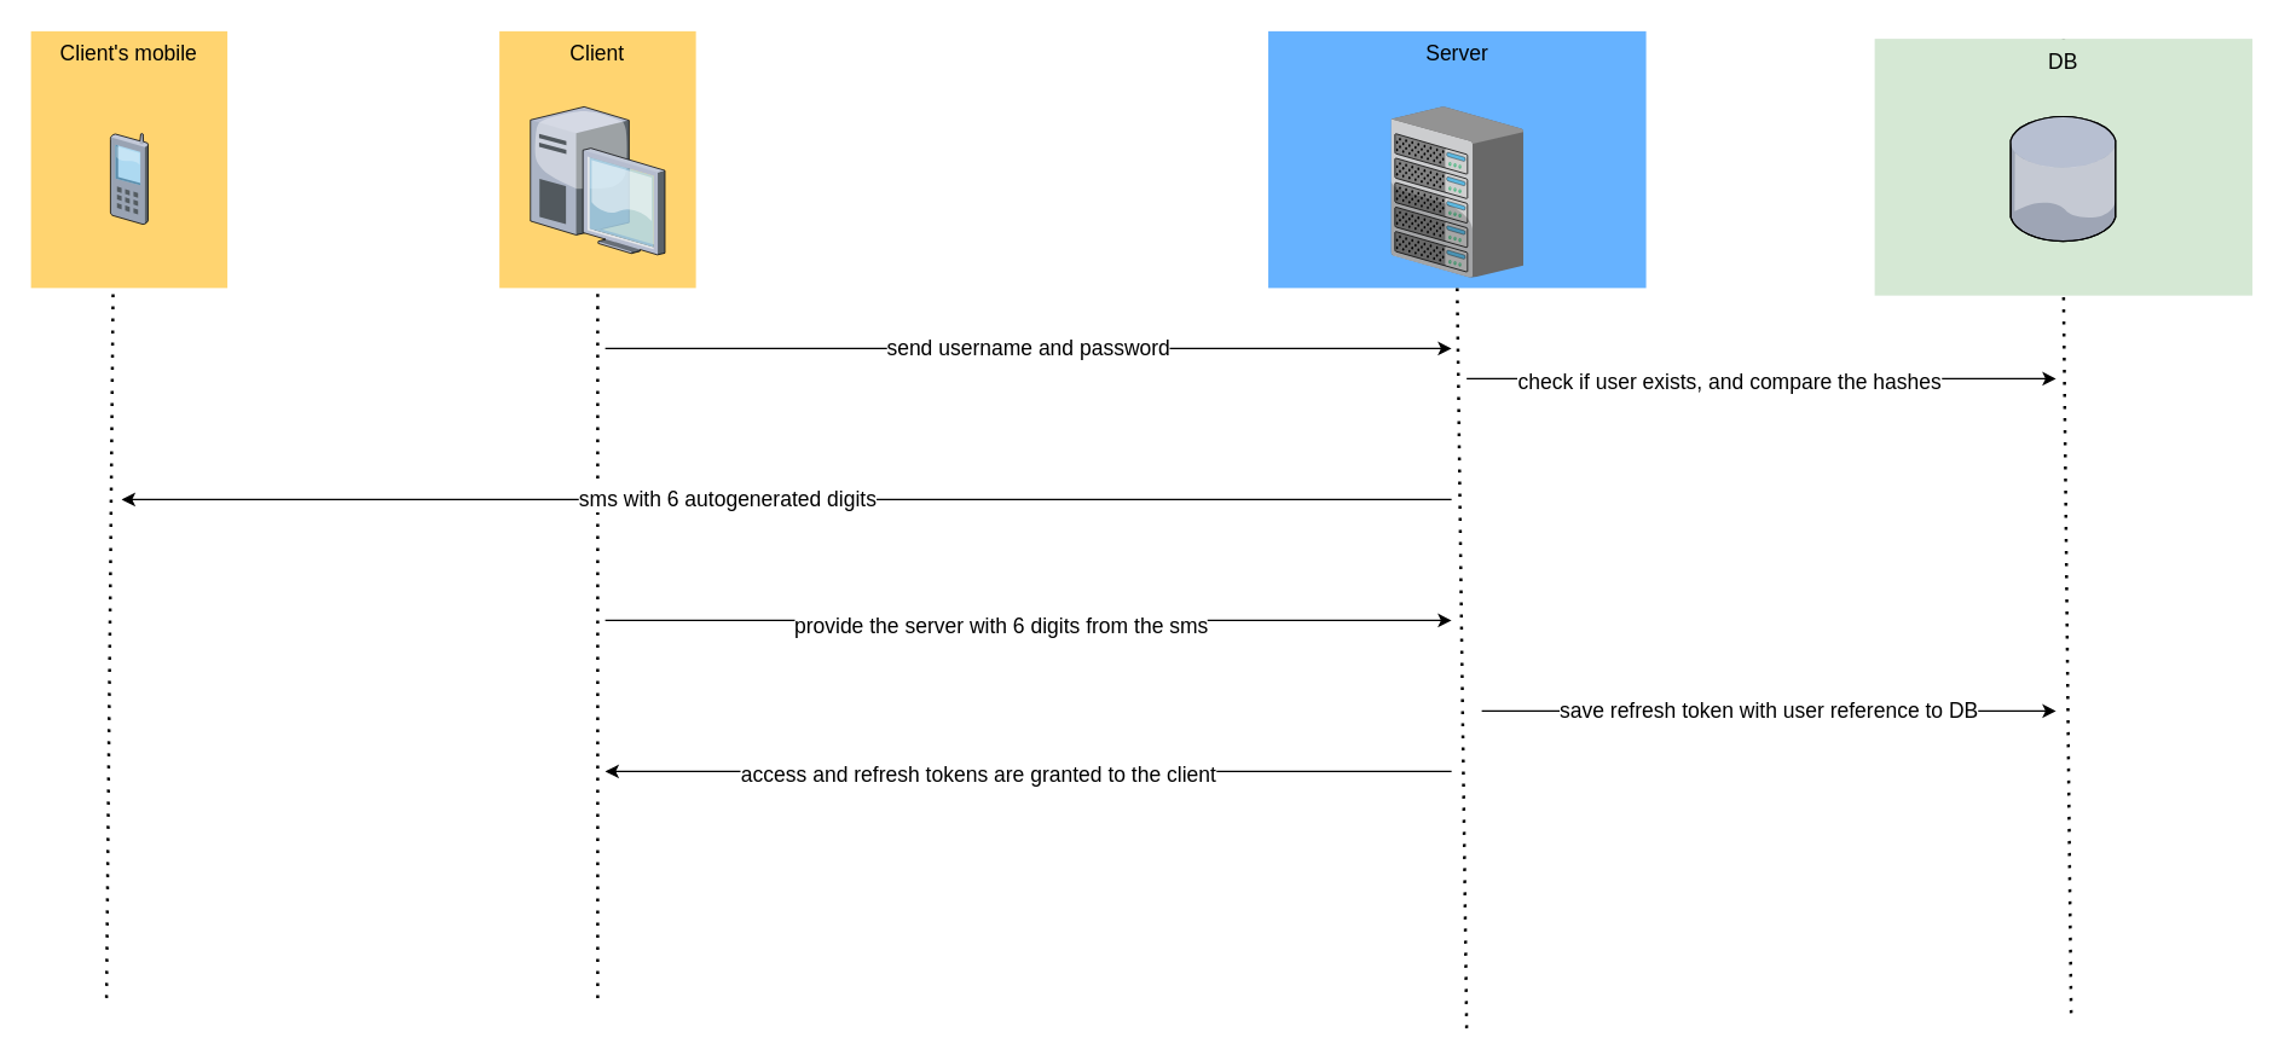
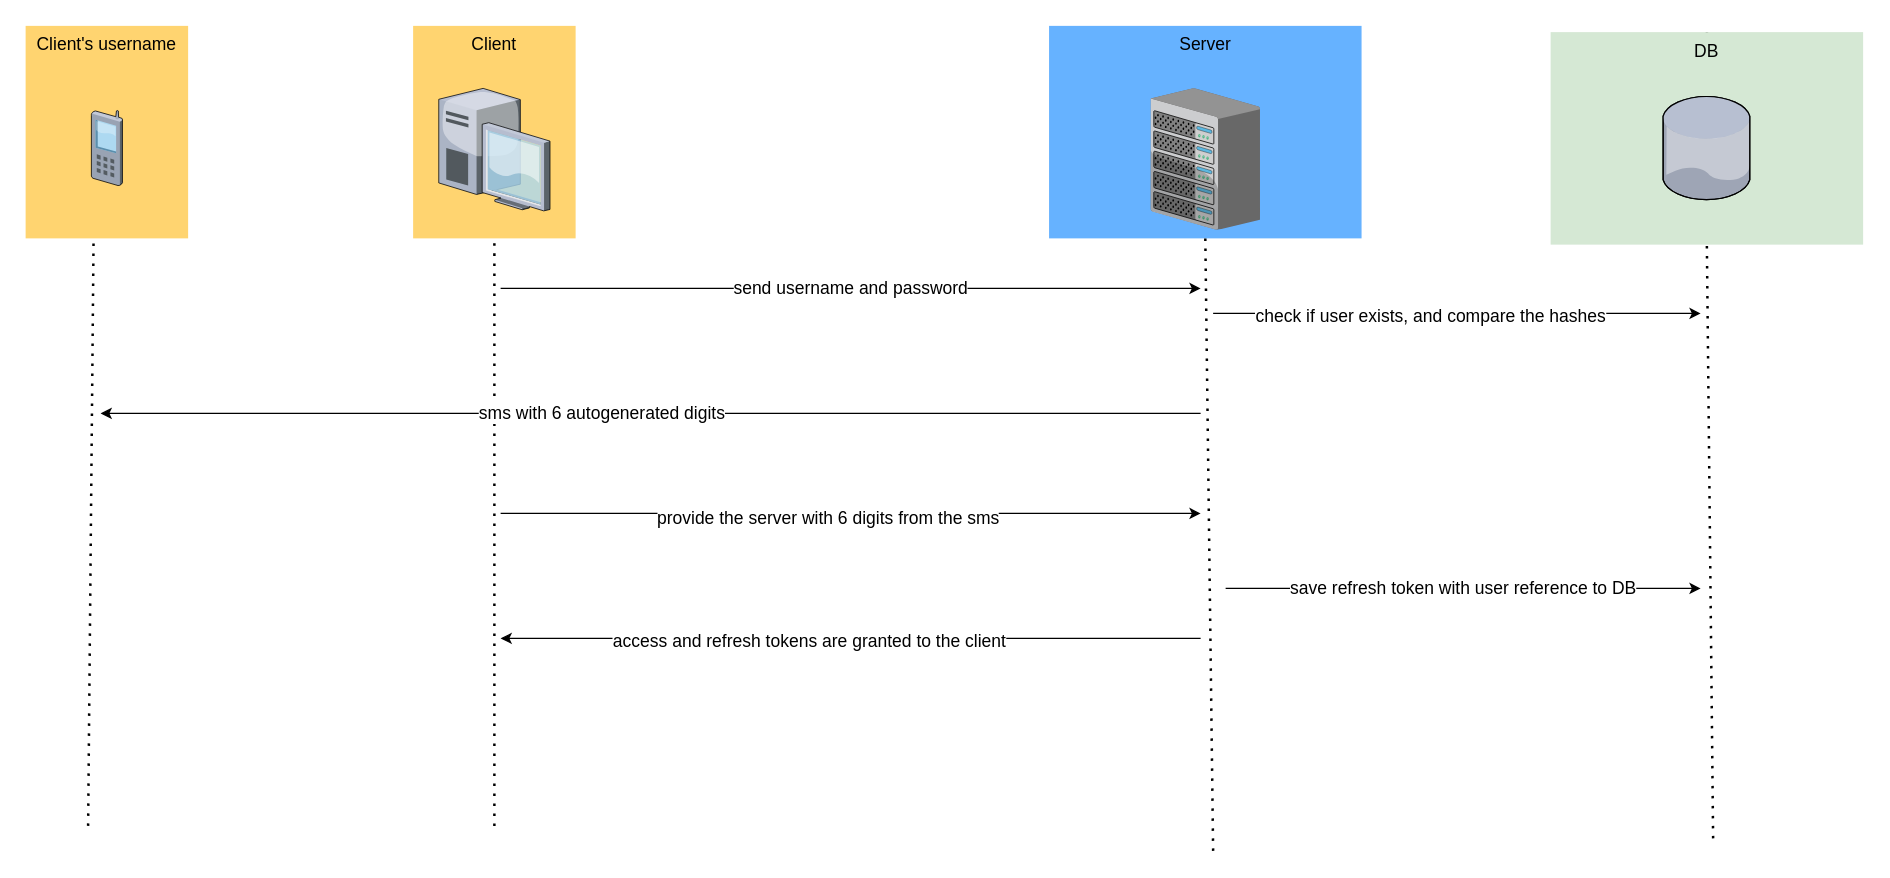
- <mxCell id="16" value="Client's mobile" style="whiteSpace=wrap;html=1;fillColor=#FFD470;gradientColor=none;fontSize=14;strokeColor=none;verticalAlign=top;" vertex="1" parent="1"><mxGeometry x="20" y="20" width="130" height="170" as="geometry" /></mxCell>
+ <mxCell id="16" value="Client's username" style="whiteSpace=wrap;html=1;fillColor=#FFD470;gradientColor=none;fontSize=14;strokeColor=none;verticalAlign=top;" vertex="1" parent="1"><mxGeometry x="20" y="20" width="130" height="170" as="geometry" /></mxCell>
